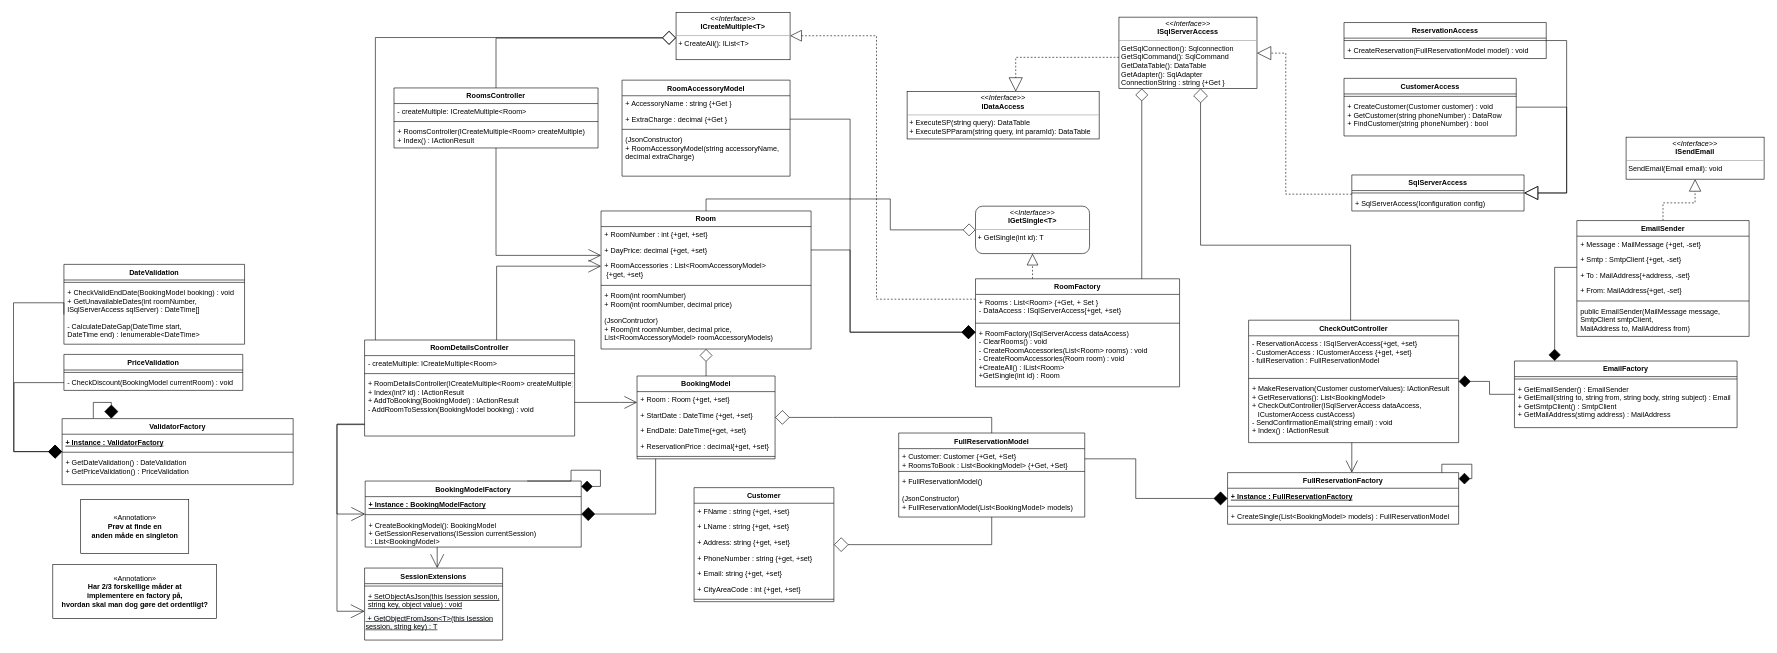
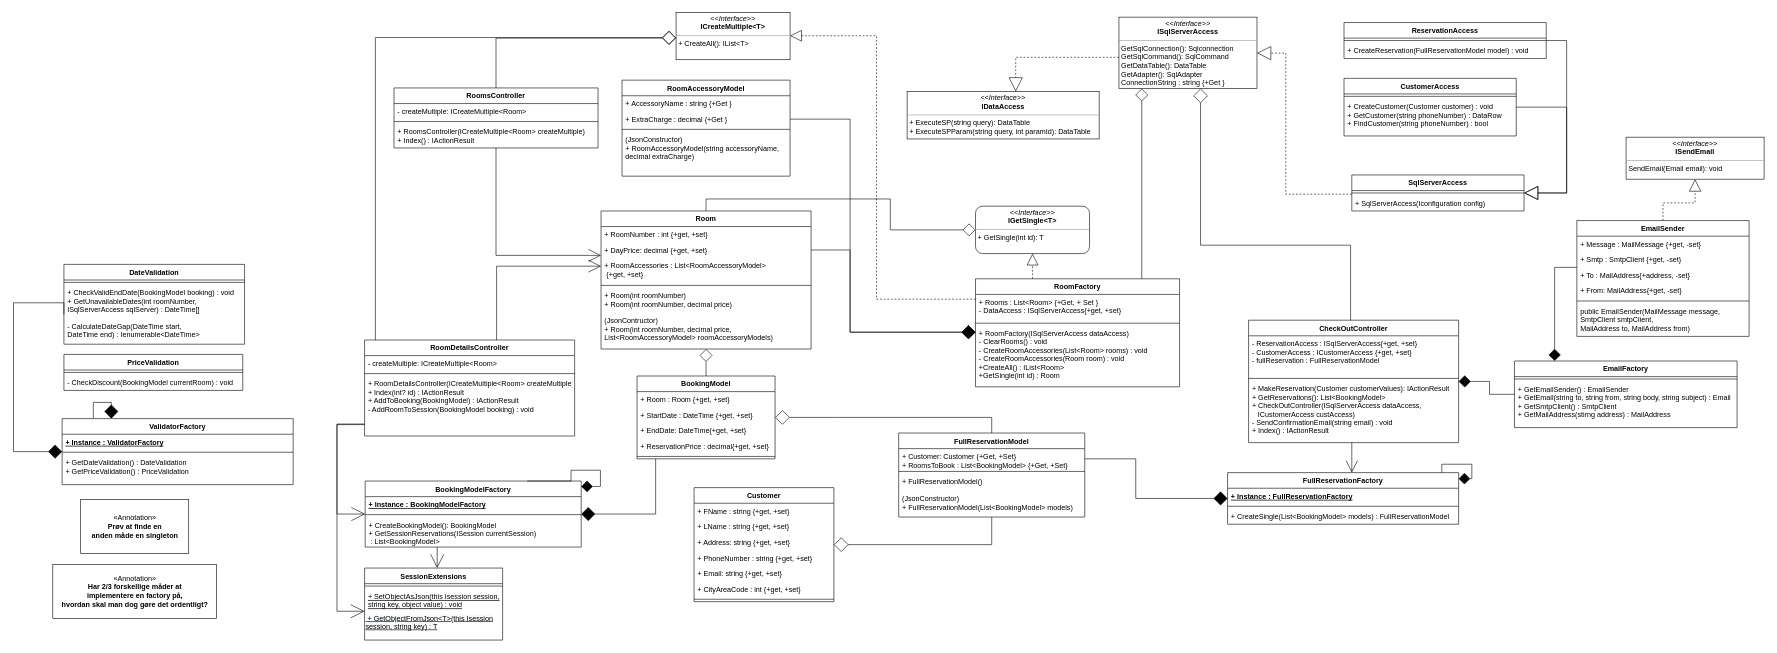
- <mxCell id="122" style="edgeStyle=orthogonalEdgeStyle;rounded=0;orthogonalLoop=1;jettySize=auto;html=1;exitX=0;exitY=0.5;exitDx=0;exitDy=0;endArrow=diamond;endFill=1;endSize=21;" edge="1" parent="1" source="113" target="116"><mxGeometry relative="1" as="geometry"><Array as="points"><mxPoint x="21" y="637" /><mxPoint x="21" y="752" /></Array></mxGeometry></mxCell>
- <mxCell id="77" style="edgeStyle=orthogonalEdgeStyle;rounded=0;orthogonalLoop=1;jettySize=auto;html=1;endArrow=open;endFill=0;endSize=19;" edge="1" parent="1" source="64" target="4"><mxGeometry relative="1" as="geometry"><Array as="points"><mxPoint x="1030" y="670" /><mxPoint x="1030" y="670" /></Array></mxGeometry></mxCell>
